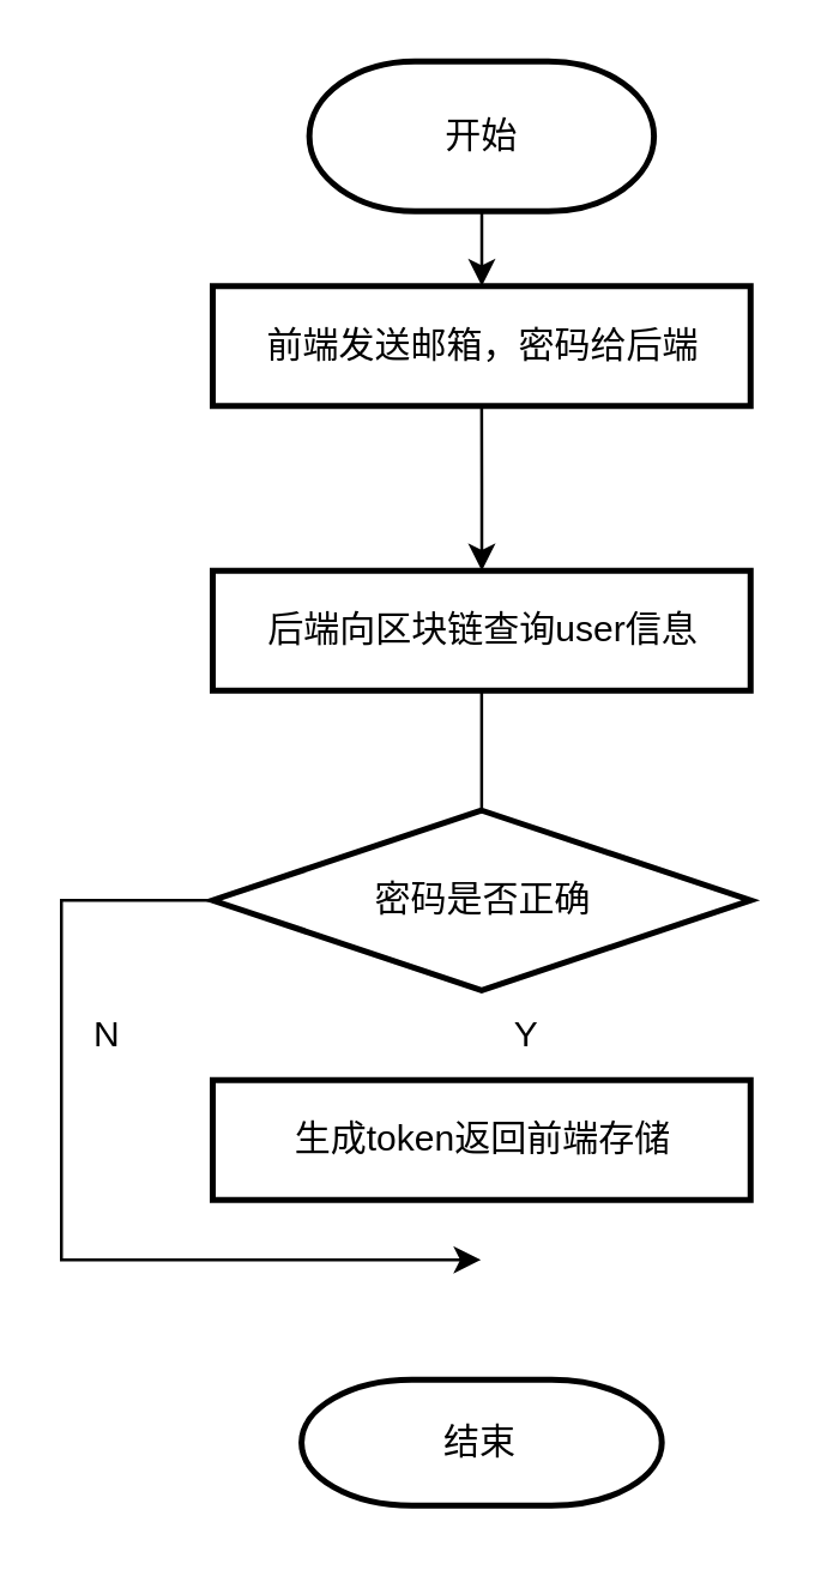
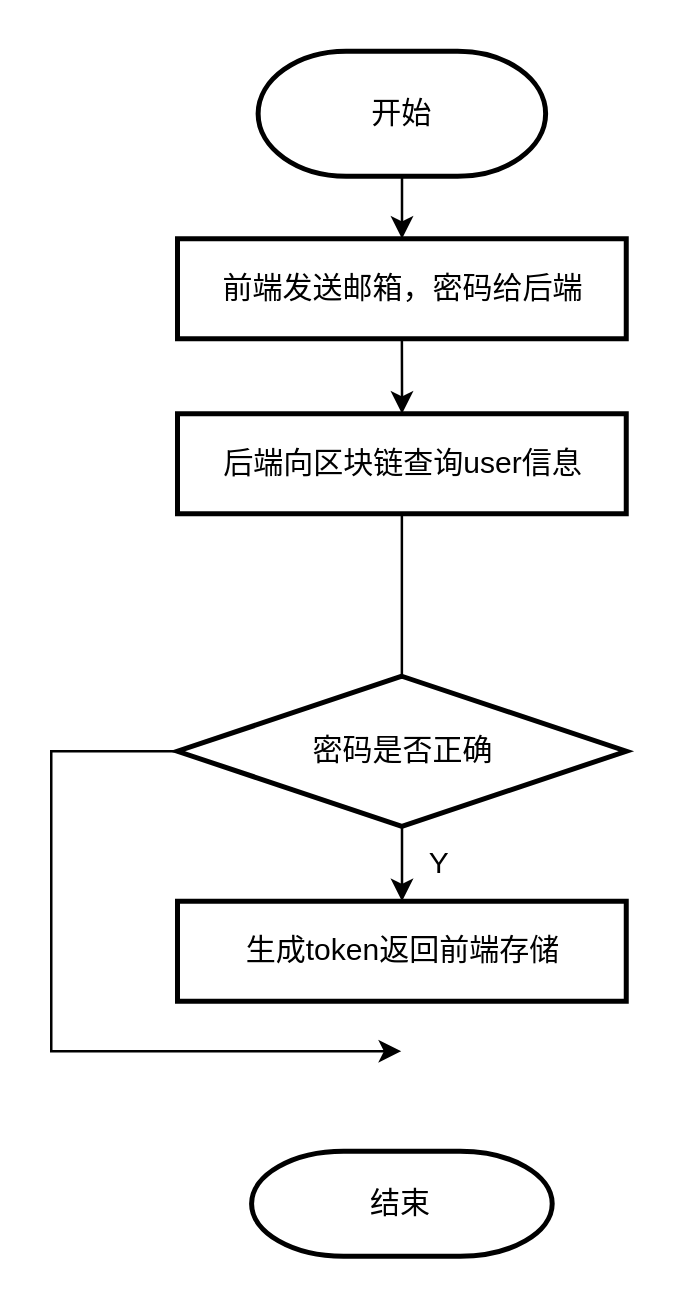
- <mxCell id="7" value="后端向区块链查询user信息" style="whiteSpace=wrap;html=1;strokeWidth=2;" vertex="1" parent="1"><mxGeometry x="70.5" y="190" width="179.5" height="40" as="geometry" /></mxCell>
+ <mxCell id="7" value="后端向区块链查询user信息" style="whiteSpace=wrap;html=1;strokeWidth=2;" vertex="1" parent="1"><mxGeometry x="70.5" y="165" width="179.5" height="40" as="geometry" /></mxCell>
- <mxCell id="14" value="N" style="text;html=1;align=center;verticalAlign=middle;resizable=0;points=[];autosize=1;strokeColor=none;fillColor=none;" vertex="1" parent="1"><mxGeometry x="20" y="330" width="30" height="30" as="geometry" /></mxCell>
+ <mxCell id="8" value="" style="edgeStyle=orthogonalEdgeStyle;rounded=0;orthogonalLoop=1;jettySize=auto;html=1;" edge="1" parent="1" source="10" target="11"><mxGeometry relative="1" as="geometry" /></mxCell>
